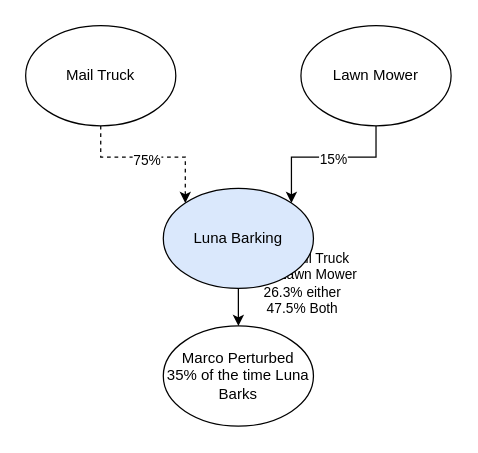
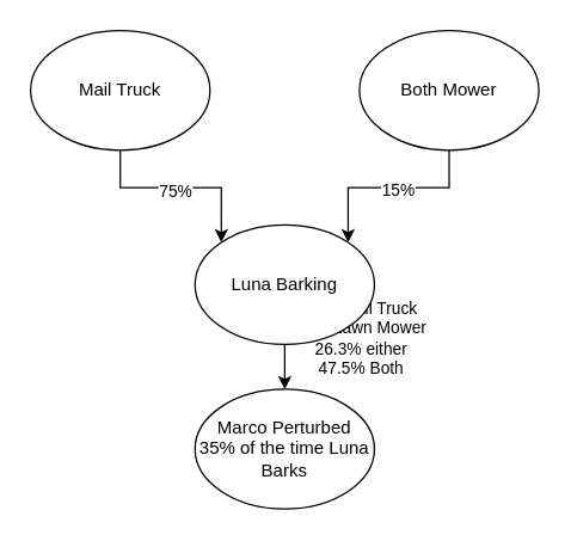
- <mxCell id="8" value="Lawn Mower" style="ellipse;whiteSpace=wrap;html=1;" parent="1" vertex="1"><mxGeometry x="240" y="20" width="120" height="80" as="geometry" /></mxCell>
+ <mxCell id="8" value="Both Mower" style="ellipse;whiteSpace=wrap;html=1;" parent="1" vertex="1"><mxGeometry x="240" y="20" width="120" height="80" as="geometry" /></mxCell>
- <mxCell id="9" style="edgeStyle=orthogonalEdgeStyle;rounded=0;orthogonalLoop=1;jettySize=auto;html=1;entryX=0;entryY=0;entryDx=0;entryDy=0;startArrow=none;startFill=0;dashed=1;" parent="1" source="11" target="4" edge="1"><mxGeometry relative="1" as="geometry" /></mxCell>
+ <mxCell id="9" style="edgeStyle=orthogonalEdgeStyle;rounded=0;orthogonalLoop=1;jettySize=auto;html=1;entryX=0;entryY=0;entryDx=0;entryDy=0;startArrow=none;startFill=0;" parent="1" source="11" target="4" edge="1"><mxGeometry relative="1" as="geometry" /></mxCell>
- <mxCell id="4" value="Luna Barking" style="ellipse;whiteSpace=wrap;html=1;fillColor=#dae8fc;" parent="1" vertex="1"><mxGeometry x="130" y="150" width="120" height="80" as="geometry" /></mxCell>
+ <mxCell id="4" value="Luna Barking" style="ellipse;whiteSpace=wrap;html=1;" parent="1" vertex="1"><mxGeometry x="130" y="150" width="120" height="80" as="geometry" /></mxCell>
